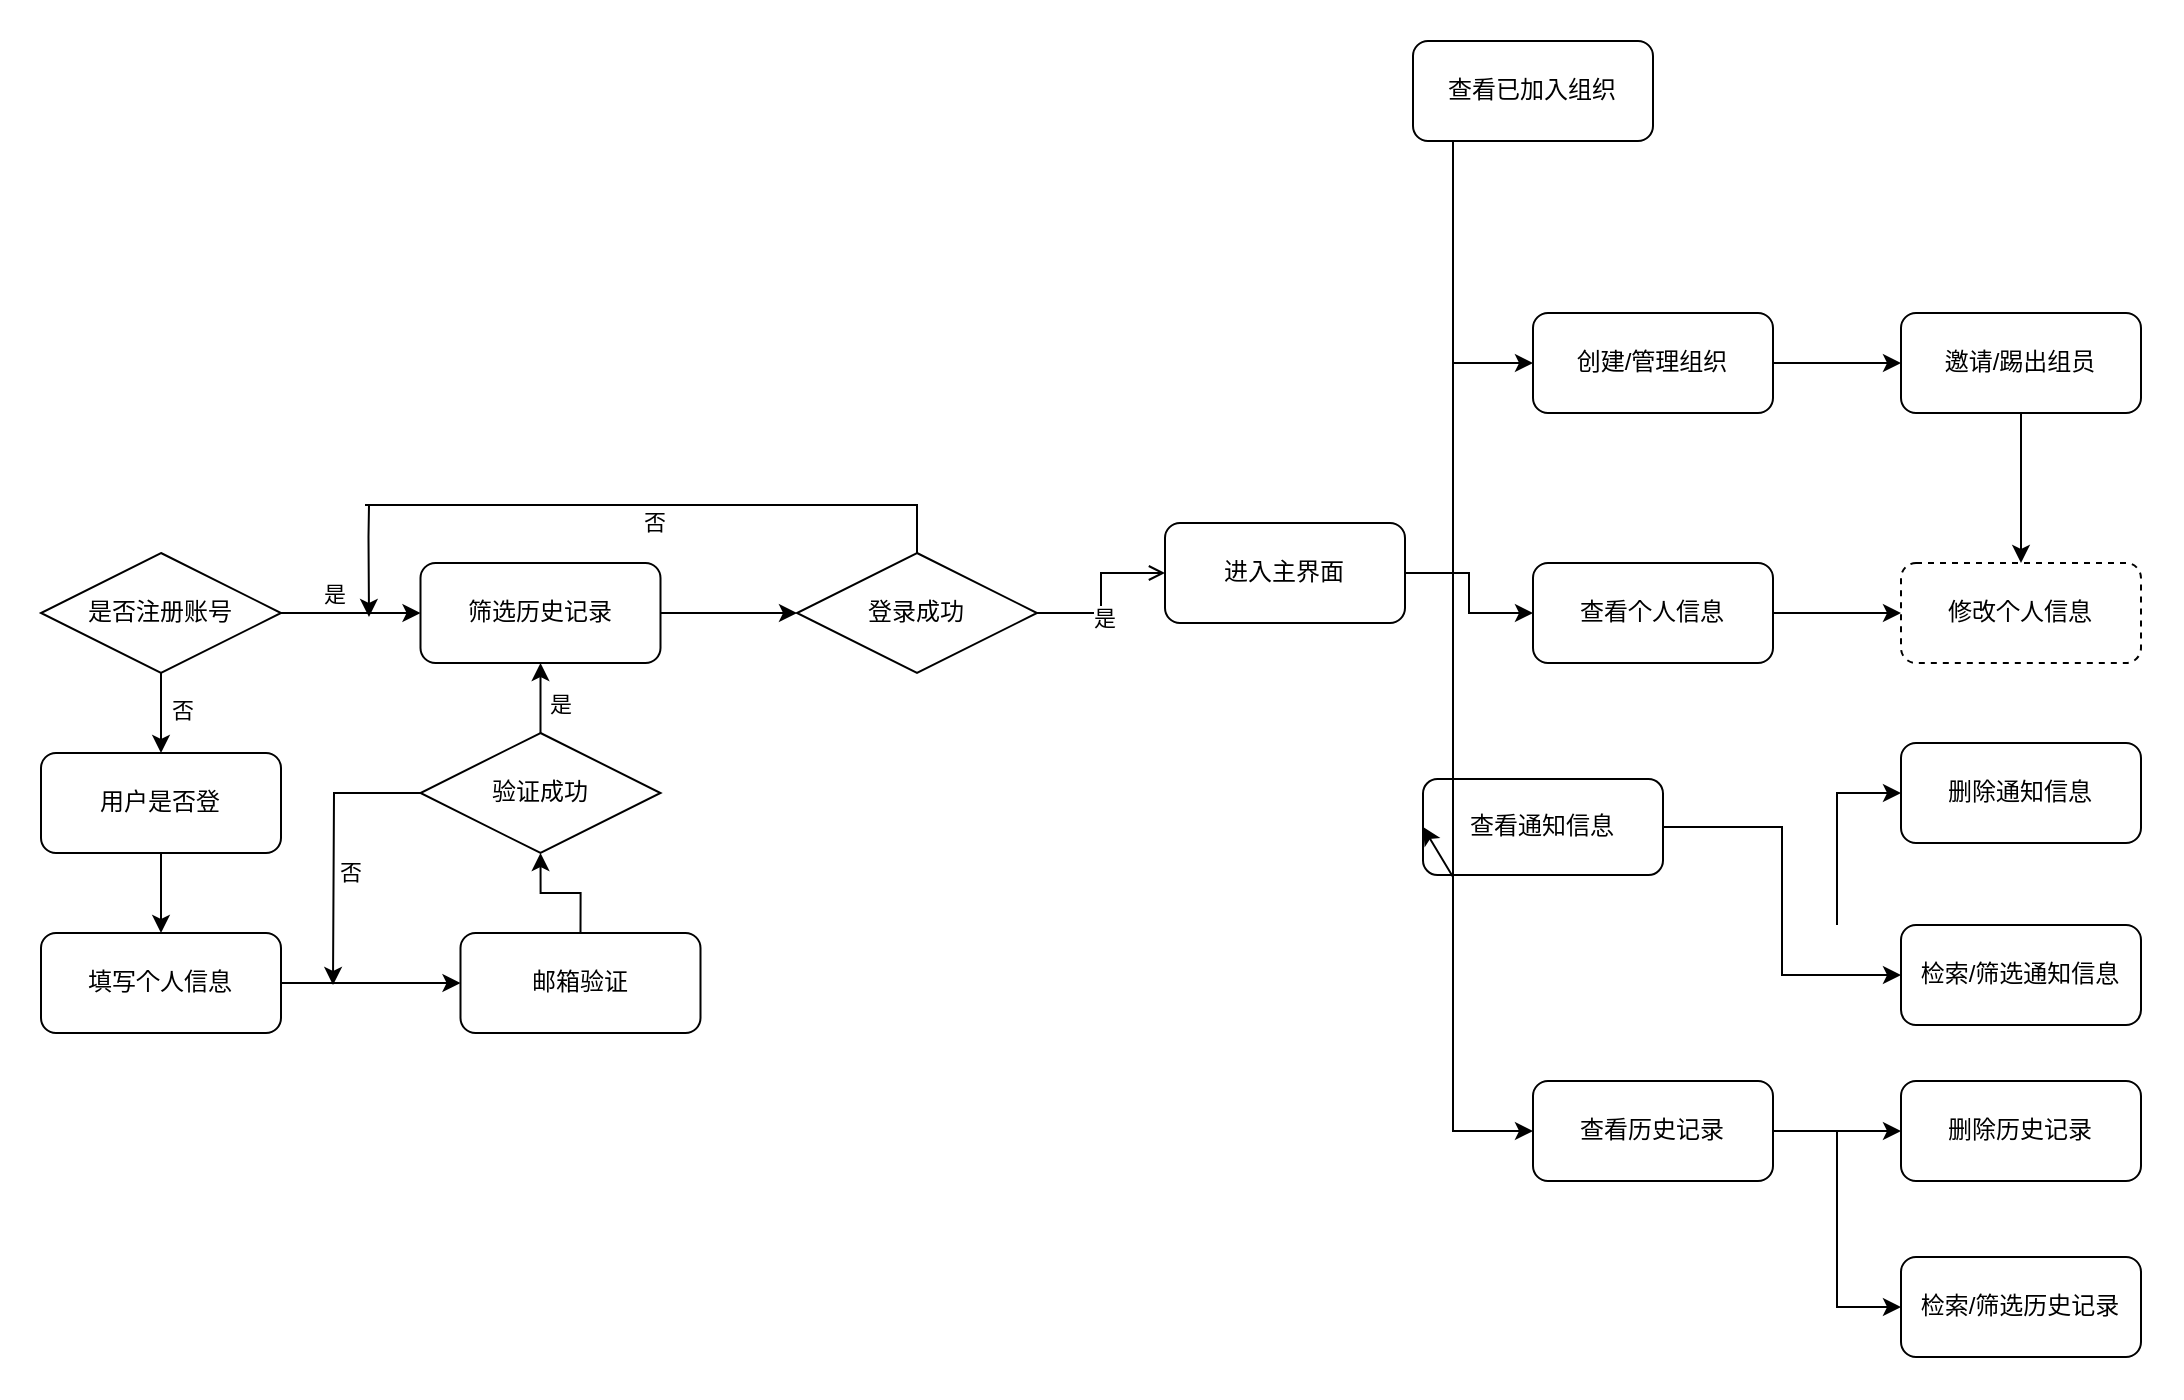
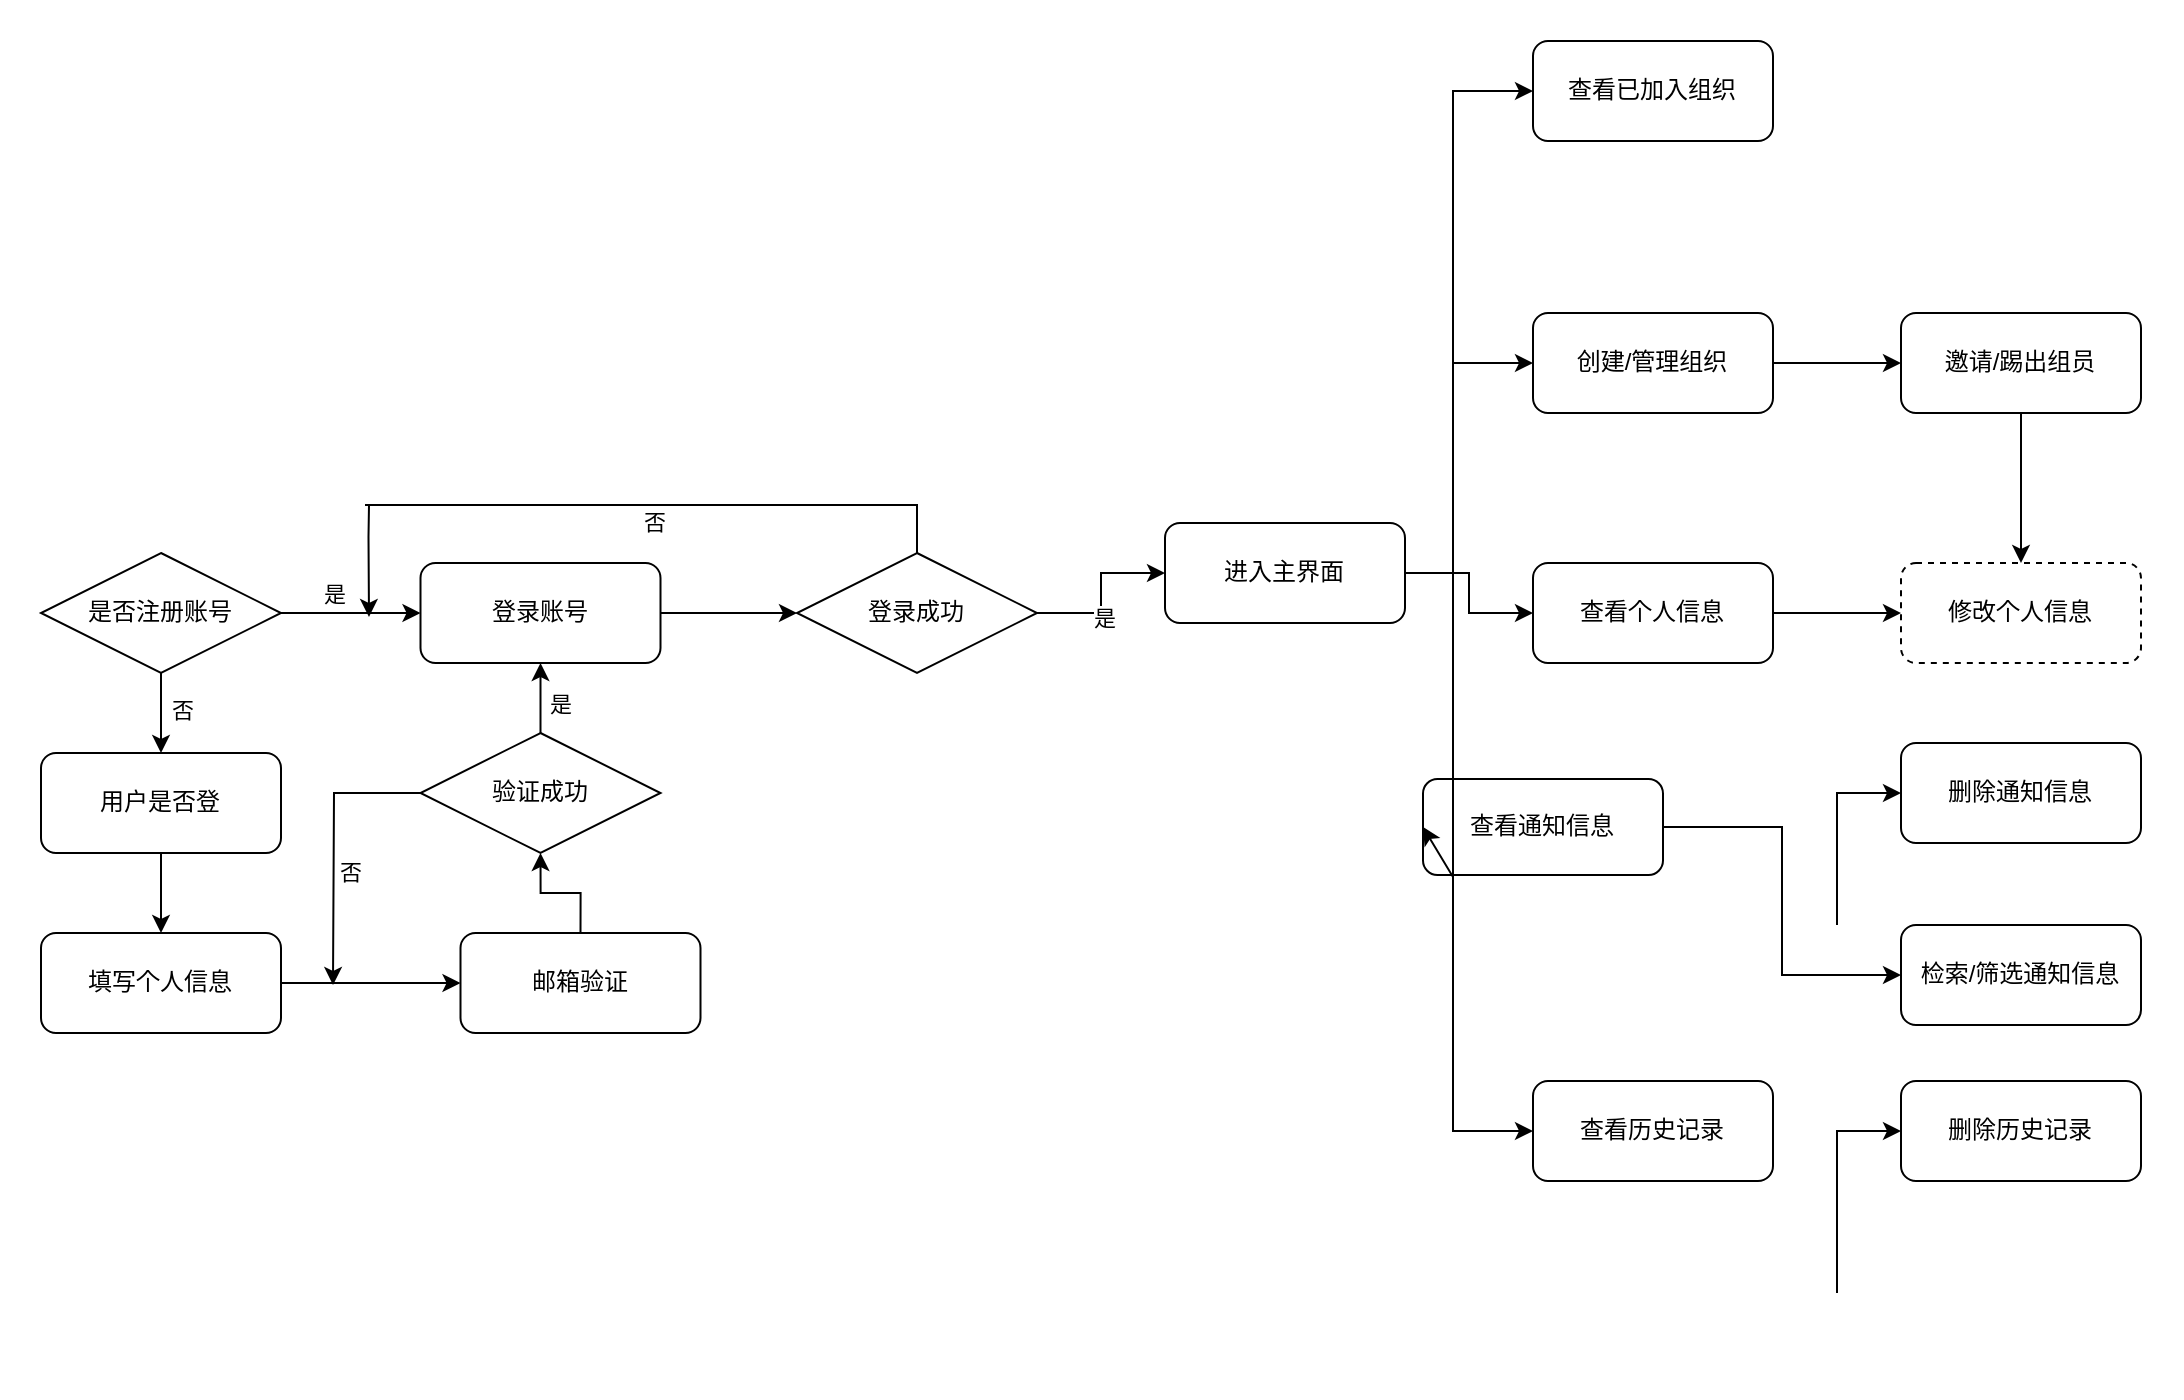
- <mxCell id="44" value="查看已加入组织" style="rounded=1;whiteSpace=wrap;html=1;" vertex="1" parent="1"><mxGeometry x="706" y="20" width="120" height="50" as="geometry" /></mxCell>
+ <mxCell id="44" value="查看已加入组织" style="rounded=1;whiteSpace=wrap;html=1;" vertex="1" parent="1"><mxGeometry x="766" y="20" width="120" height="50" as="geometry" /></mxCell>
- <mxCell id="20" style="edgeStyle=orthogonalEdgeStyle;rounded=0;orthogonalLoop=1;jettySize=auto;html=1;exitX=1;exitY=0.5;exitDx=0;exitDy=0;entryX=0;entryY=0.5;entryDx=0;entryDy=0;endArrow=open;" edge="1" parent="1" source="22" target="27"><mxGeometry relative="1" as="geometry" /></mxCell>
+ <mxCell id="20" style="edgeStyle=orthogonalEdgeStyle;rounded=0;orthogonalLoop=1;jettySize=auto;html=1;exitX=1;exitY=0.5;exitDx=0;exitDy=0;entryX=0;entryY=0.5;entryDx=0;entryDy=0;" edge="1" parent="1" source="22" target="27"><mxGeometry relative="1" as="geometry" /></mxCell>
- <mxCell id="19" value="筛选历史记录" style="rounded=1;whiteSpace=wrap;html=1;" vertex="1" parent="1"><mxGeometry x="209.75" y="281" width="120" height="50" as="geometry" /></mxCell>
+ <mxCell id="19" value="登录账号" style="rounded=1;whiteSpace=wrap;html=1;" vertex="1" parent="1"><mxGeometry x="209.75" y="281" width="120" height="50" as="geometry" /></mxCell>
- <mxCell id="31" style="edgeStyle=orthogonalEdgeStyle;rounded=0;orthogonalLoop=1;jettySize=auto;html=1;exitX=1;exitY=0.5;exitDx=0;exitDy=0;entryX=0;entryY=0.5;entryDx=0;entryDy=0;" edge="1" parent="1" source="32" target="33"><mxGeometry relative="1" as="geometry" /></mxCell>
- <mxCell id="33" value="检索/筛选历史记录" style="rounded=1;whiteSpace=wrap;html=1;" vertex="1" parent="1"><mxGeometry x="950" y="628" width="120" height="50" as="geometry" /></mxCell>
